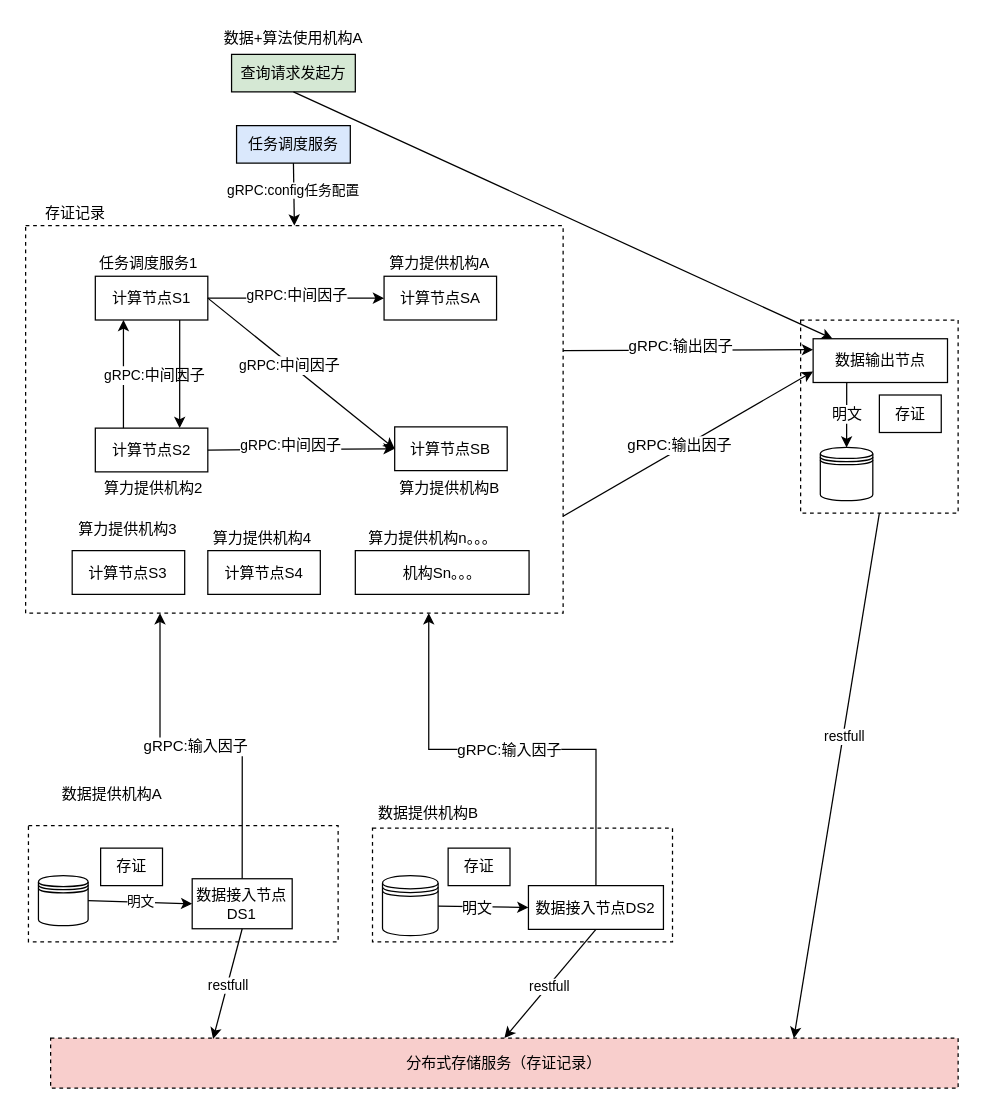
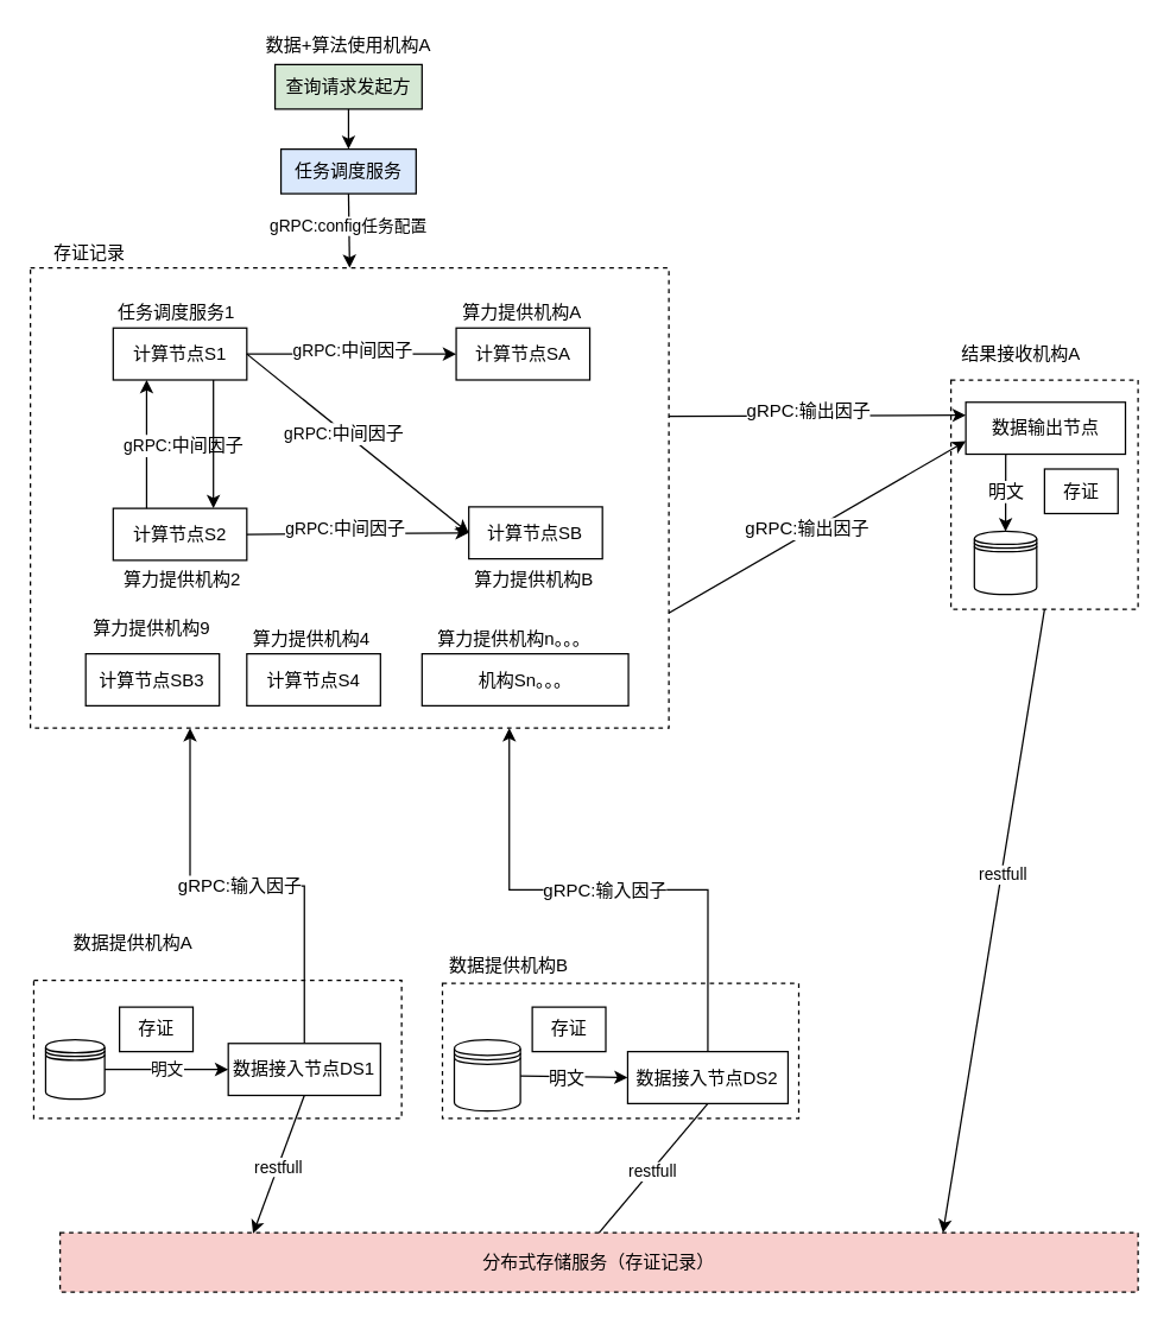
- <mxCell id="13" value="" style="endArrow=classic;html=1;exitX=0.5;exitY=1;exitDx=0;exitDy=0;" parent="1" source="6" target="45" edge="1"><mxGeometry width="50" height="50" relative="1" as="geometry"><mxPoint x="132.75" y="186" as="sourcePoint" /><mxPoint x="182.75" y="136" as="targetPoint" /></mxGeometry></mxCell>
+ <mxCell id="13" value="" style="endArrow=classic;html=1;entryX=0.5;entryY=0;entryDx=0;entryDy=0;exitX=0.5;exitY=1;exitDx=0;exitDy=0;" parent="1" source="6" target="10" edge="1"><mxGeometry width="50" height="50" relative="1" as="geometry"><mxPoint x="132.75" y="186" as="sourcePoint" /><mxPoint x="182.75" y="136" as="targetPoint" /></mxGeometry></mxCell>
+ <mxCell id="50" value="结果接收机构A" style="text;html=1;strokeColor=none;fillColor=none;align=center;verticalAlign=middle;whiteSpace=wrap;rounded=0;" parent="1" vertex="1"><mxGeometry x="640" y="228" width="94.5" height="20" as="geometry" /></mxCell>
- <mxCell id="62" value="算力提供机构3" style="text;html=1;strokeColor=none;fillColor=none;align=center;verticalAlign=middle;whiteSpace=wrap;rounded=0;" parent="1" vertex="1"><mxGeometry x="57.25" y="412.5" width="90.25" height="20" as="geometry" /></mxCell>
+ <mxCell id="62" value="算力提供机构9" style="text;html=1;strokeColor=none;fillColor=none;align=center;verticalAlign=middle;whiteSpace=wrap;rounded=0;" parent="1" vertex="1"><mxGeometry x="57.25" y="412.5" width="90.25" height="20" as="geometry" /></mxCell>
- <mxCell id="59" value="计算节点S3" style="rounded=0;whiteSpace=wrap;html=1;fillColor=none;" parent="1" vertex="1"><mxGeometry x="57.25" y="440" width="90" height="35" as="geometry" /></mxCell>
+ <mxCell id="59" value="计算节点SB3" style="rounded=0;whiteSpace=wrap;html=1;fillColor=none;" parent="1" vertex="1"><mxGeometry x="57.25" y="440" width="90" height="35" as="geometry" /></mxCell>
- <mxCell id="37" value="数据接入节点DS1" style="rounded=0;whiteSpace=wrap;html=1;" parent="1" vertex="1"><mxGeometry x="153.25" y="702.5" width="80" height="40" as="geometry" /></mxCell>
+ <mxCell id="37" value="数据接入节点DS1" style="rounded=0;whiteSpace=wrap;html=1;" parent="1" vertex="1"><mxGeometry x="153.25" y="702.5" width="102.5" height="35" as="geometry" /></mxCell>
- <mxCell id="66" value="" style="endArrow=classic;html=1;exitX=0.5;exitY=1;exitDx=0;exitDy=0;entryX=0.5;entryY=0;entryDx=0;entryDy=0;" edge="1" parent="1" source="9" target="51"><mxGeometry width="50" height="50" relative="1" as="geometry"><mxPoint x="214.5" y="747.5" as="sourcePoint" /><mxPoint x="112.976" y="880.6" as="targetPoint" /></mxGeometry></mxCell>
+ <mxCell id="66" value="" style="endArrow=none;html=1;exitX=0.5;exitY=1;exitDx=0;exitDy=0;entryX=0.5;entryY=0;entryDx=0;entryDy=0;" edge="1" parent="1" source="9" target="51"><mxGeometry width="50" height="50" relative="1" as="geometry"><mxPoint x="214.5" y="747.5" as="sourcePoint" /><mxPoint x="112.976" y="880.6" as="targetPoint" /></mxGeometry></mxCell>
